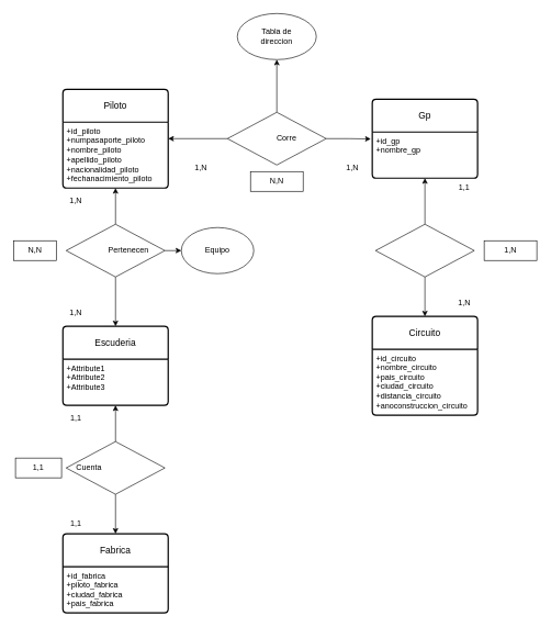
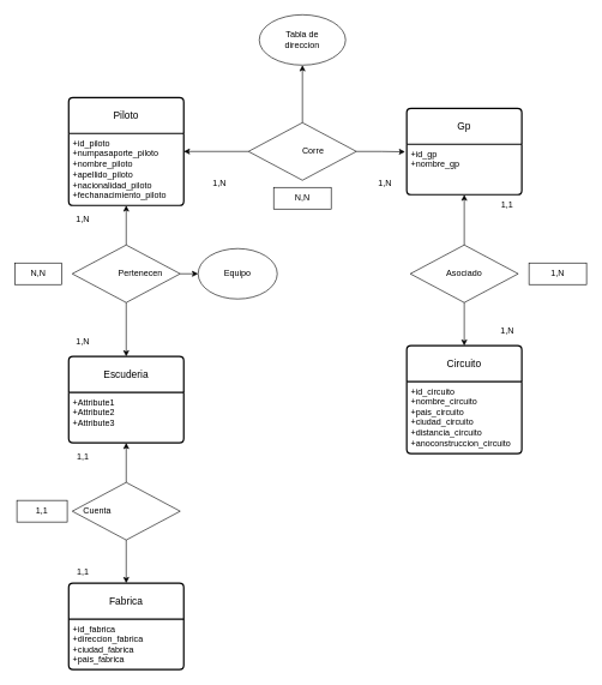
+ <mxCell id="20" value="Asociado" style="text;html=1;strokeColor=none;fillColor=none;align=center;verticalAlign=middle;whiteSpace=wrap;rounded=0;" vertex="1" parent="1"><mxGeometry x="615" y="365" width="60" height="30" as="geometry" /></mxCell>
- <mxCell id="45" value="+id_fabrica&lt;br&gt;+piloto_fabrica&lt;br&gt;+ciudad_fabrica&lt;br&gt;+pais_fabrica" style="align=left;strokeColor=none;fillColor=none;spacingLeft=4;fontSize=12;verticalAlign=top;resizable=0;rotatable=0;part=1;html=1;" vertex="1" parent="44"><mxGeometry y="50" width="160" height="70" as="geometry" /></mxCell>
+ <mxCell id="45" value="+id_fabrica&lt;br&gt;+direccion_fabrica&lt;br&gt;+ciudad_fabrica&lt;br&gt;+pais_fabrica" style="align=left;strokeColor=none;fillColor=none;spacingLeft=4;fontSize=12;verticalAlign=top;resizable=0;rotatable=0;part=1;html=1;" vertex="1" parent="44"><mxGeometry y="50" width="160" height="70" as="geometry" /></mxCell>
